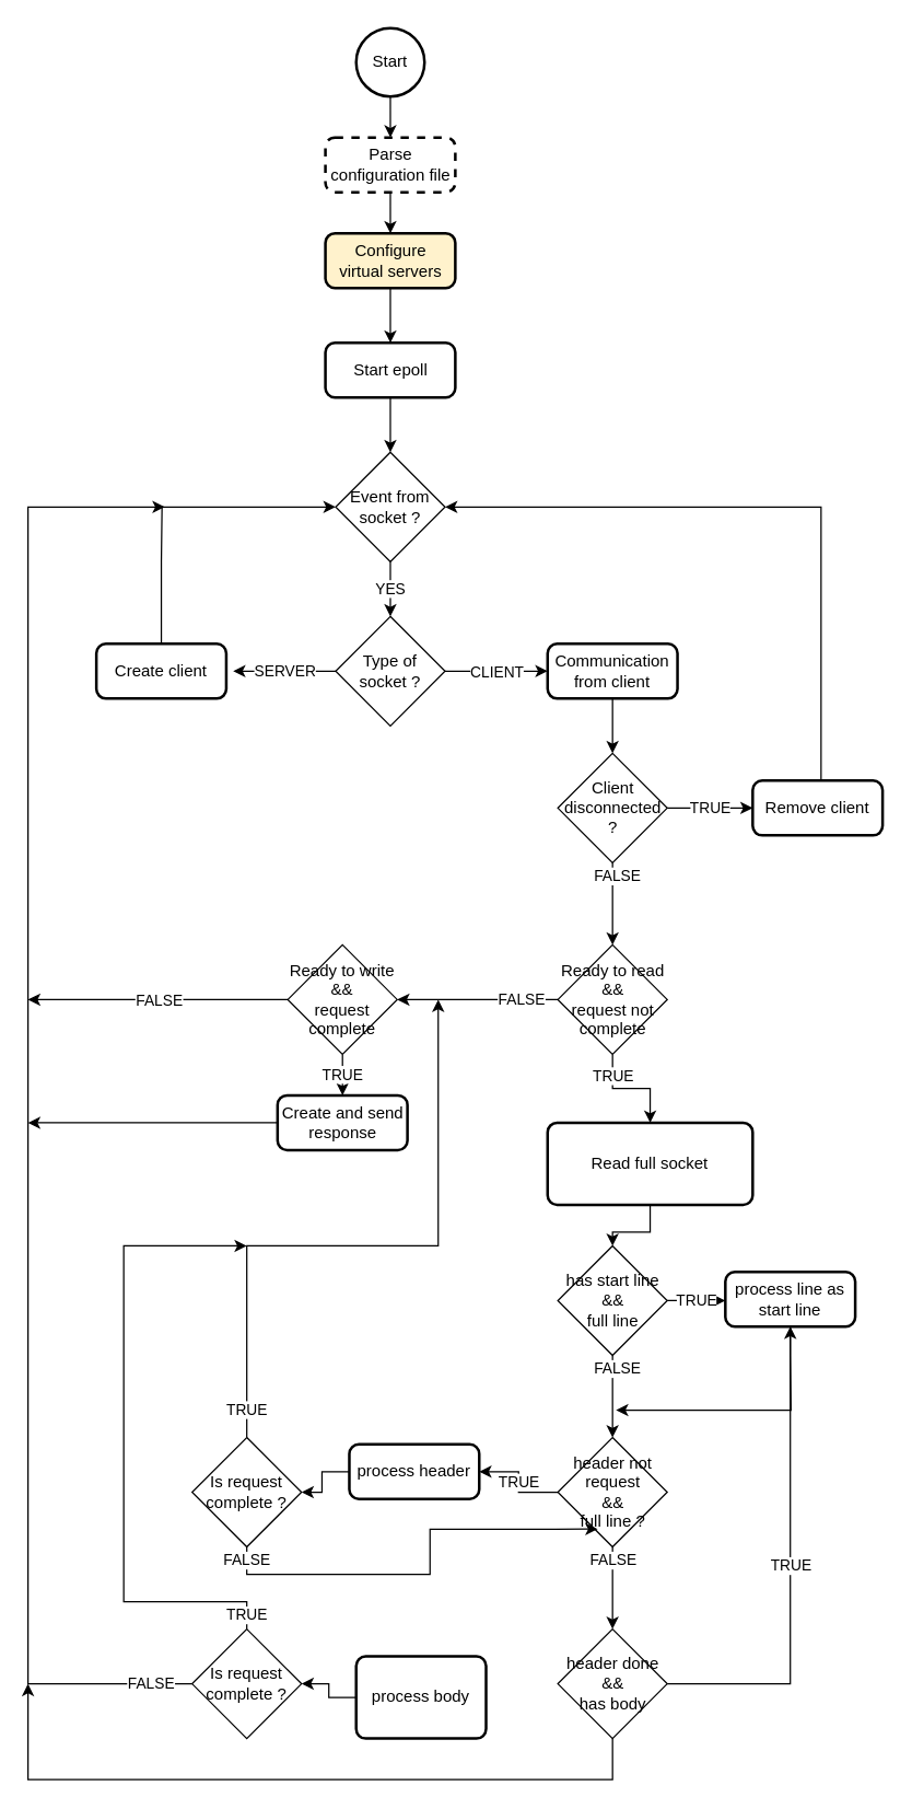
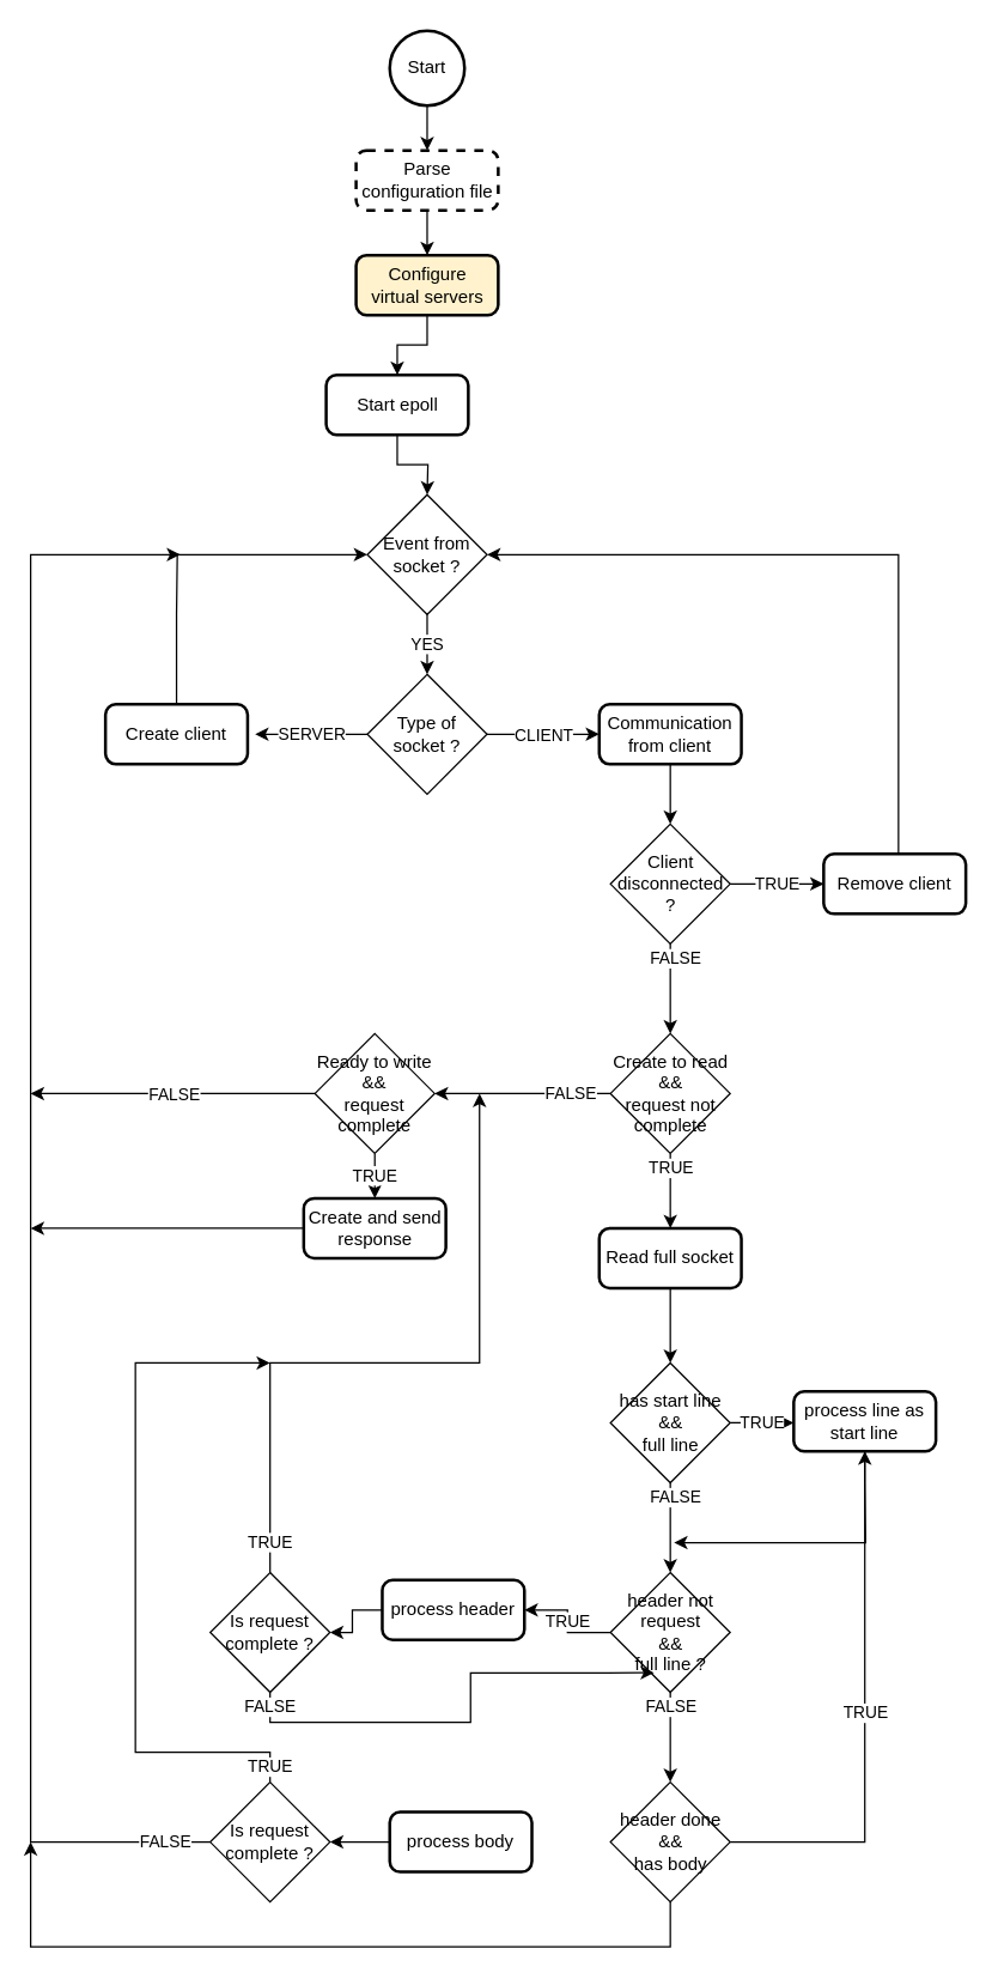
- <mxCell id="7" value="Start epoll" style="rounded=1;whiteSpace=wrap;html=1;absoluteArcSize=1;arcSize=14;strokeWidth=2;" parent="1" vertex="1"><mxGeometry x="237.5" y="250" width="95" height="40" as="geometry" /></mxCell>
+ <mxCell id="7" value="Start epoll" style="rounded=1;whiteSpace=wrap;html=1;absoluteArcSize=1;arcSize=14;strokeWidth=2;" parent="1" vertex="1"><mxGeometry x="217.5" y="250" width="95" height="40" as="geometry" /></mxCell>
- <mxCell id="26" value="&lt;div&gt;Ready to read&lt;br&gt;&lt;/div&gt;&lt;div&gt;&amp;amp;&amp;amp;&lt;/div&gt;&lt;div&gt;request not complete&lt;br&gt;&lt;/div&gt;" style="rhombus;whiteSpace=wrap;html=1;" vertex="1" parent="1"><mxGeometry x="407.5" y="690" width="80" height="80" as="geometry" /></mxCell>
+ <mxCell id="26" value="&lt;div&gt;Create to read&lt;br&gt;&lt;/div&gt;&lt;div&gt;&amp;amp;&amp;amp;&lt;/div&gt;&lt;div&gt;request not complete&lt;br&gt;&lt;/div&gt;" style="rhombus;whiteSpace=wrap;html=1;" vertex="1" parent="1"><mxGeometry x="407.5" y="690" width="80" height="80" as="geometry" /></mxCell>
- <mxCell id="31" value="Read full socket" style="rounded=1;whiteSpace=wrap;html=1;absoluteArcSize=1;arcSize=14;strokeWidth=2;" vertex="1" parent="1"><mxGeometry x="400" y="820" width="150" height="60" as="geometry" /></mxCell>
+ <mxCell id="31" value="Read full socket" style="rounded=1;whiteSpace=wrap;html=1;absoluteArcSize=1;arcSize=14;strokeWidth=2;" vertex="1" parent="1"><mxGeometry x="400" y="820" width="95" height="40" as="geometry" /></mxCell>
- <mxCell id="49" value="process body" style="rounded=1;whiteSpace=wrap;html=1;absoluteArcSize=1;arcSize=14;strokeWidth=2;" vertex="1" parent="1"><mxGeometry x="260" y="1210" width="95" height="60" as="geometry" /></mxCell>
+ <mxCell id="49" value="process body" style="rounded=1;whiteSpace=wrap;html=1;absoluteArcSize=1;arcSize=14;strokeWidth=2;" vertex="1" parent="1"><mxGeometry x="260" y="1210" width="95" height="40" as="geometry" /></mxCell>
